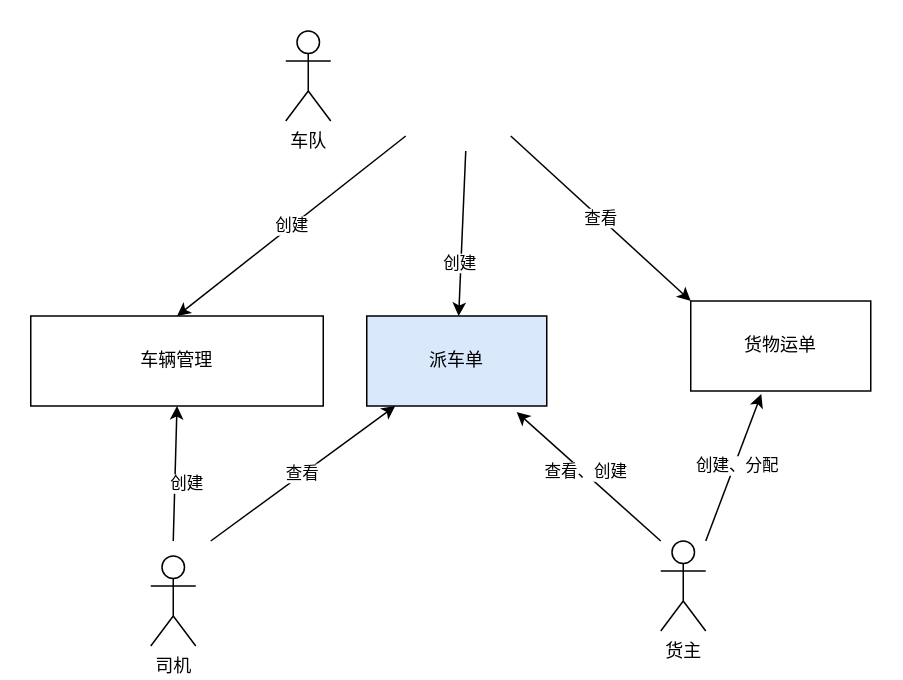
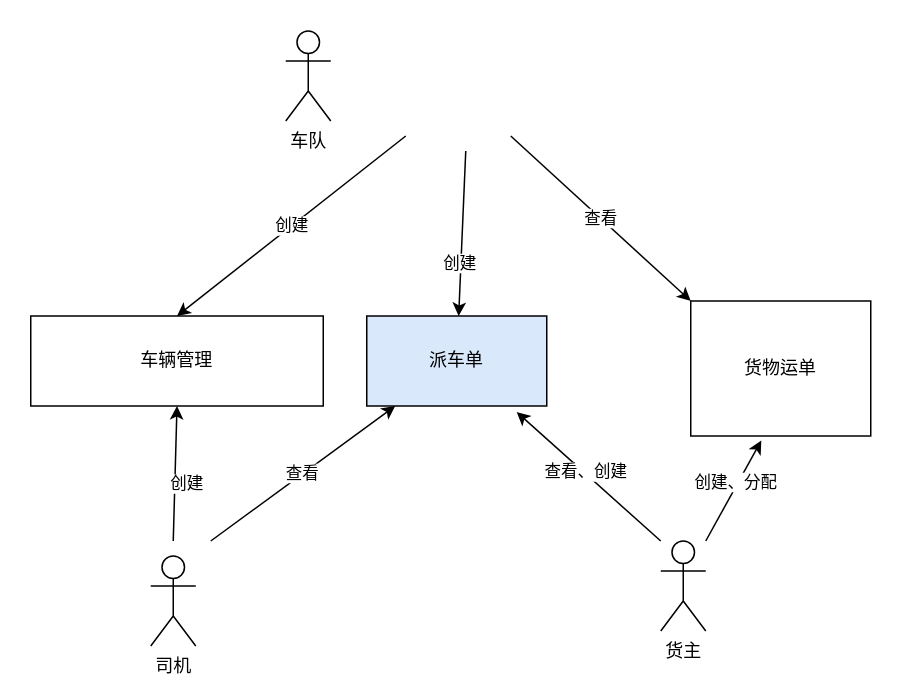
- <mxCell id="12" value="货物运单" style="rounded=0;whiteSpace=wrap;html=1;" vertex="1" parent="1"><mxGeometry x="460" y="200" width="120" height="60" as="geometry" /></mxCell>
+ <mxCell id="12" value="货物运单" style="rounded=0;whiteSpace=wrap;html=1;" vertex="1" parent="1"><mxGeometry x="460" y="200" width="120" height="90" as="geometry" /></mxCell>
